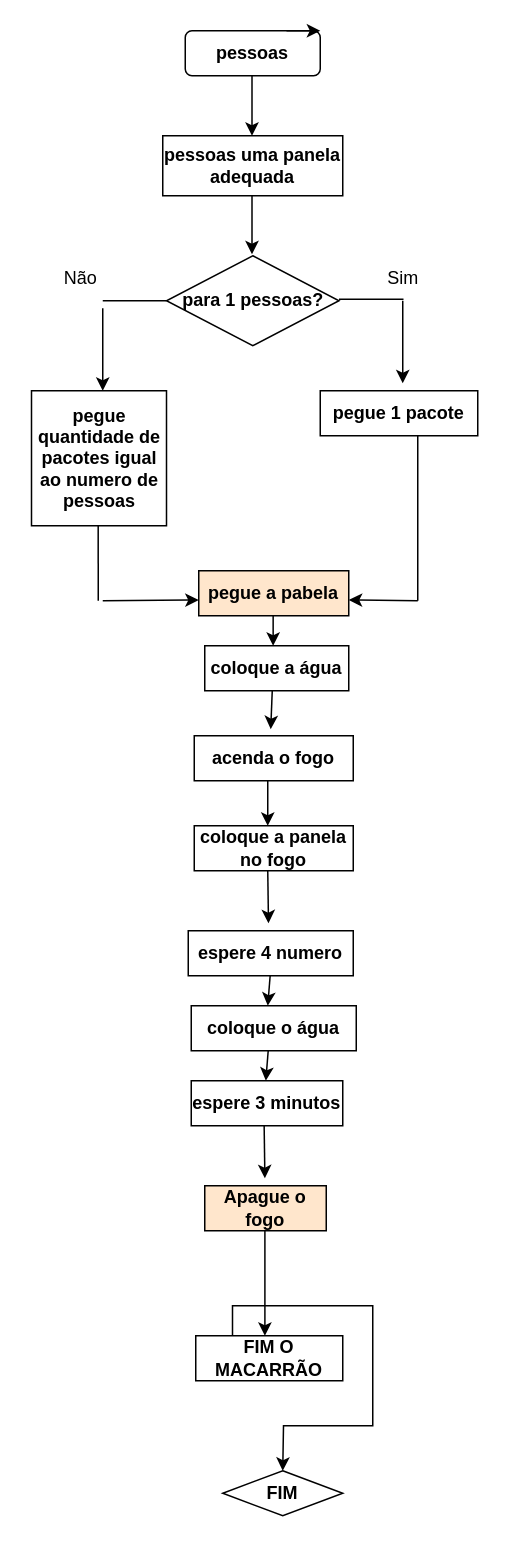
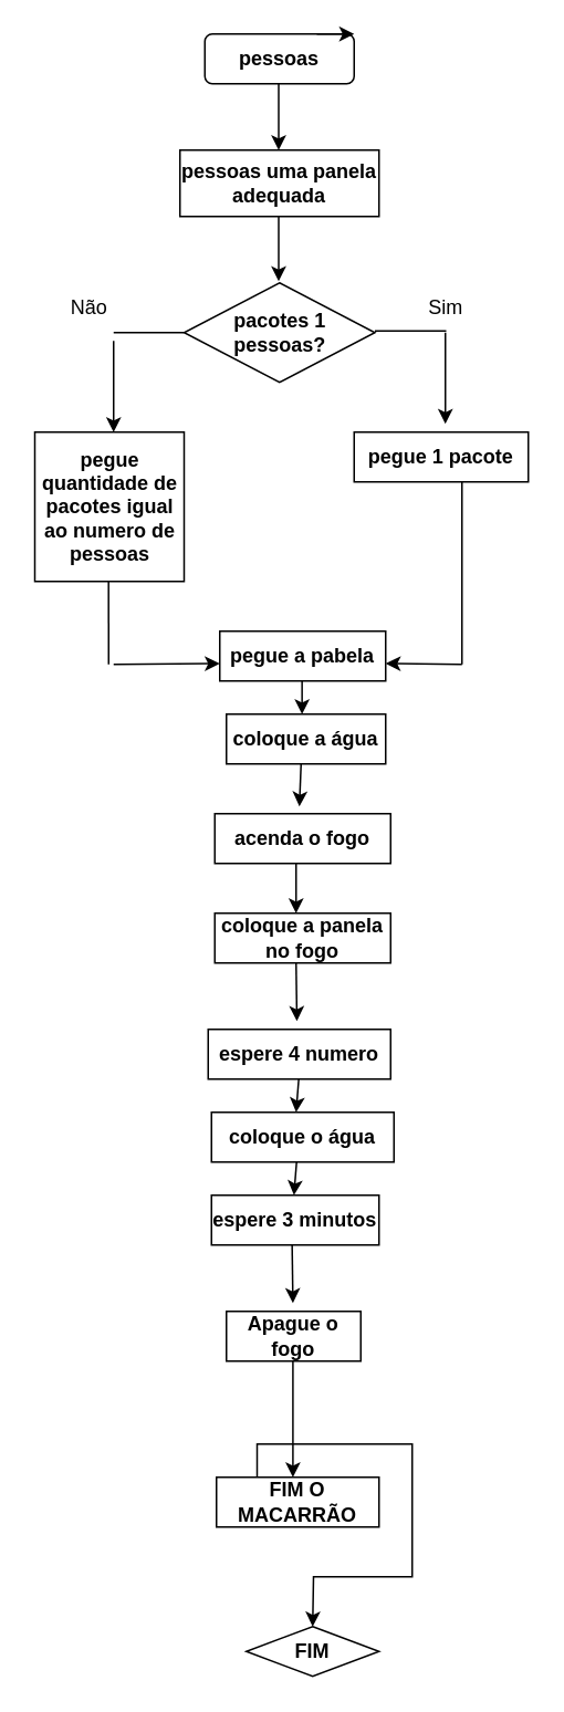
- <mxCell id="5" value="&lt;b&gt;para 1 pessoas?&lt;/b&gt;" style="rhombus;whiteSpace=wrap;html=1;" vertex="1" parent="1"><mxGeometry x="110.5" y="170" width="115" height="60" as="geometry" /></mxCell>
+ <mxCell id="5" value="&lt;b&gt;pacotes 1 pessoas?&lt;/b&gt;" style="rhombus;whiteSpace=wrap;html=1;" vertex="1" parent="1"><mxGeometry x="110.5" y="170" width="115" height="60" as="geometry" /></mxCell>
- <mxCell id="17" value="&lt;b&gt;pegue a pabela&lt;/b&gt;" style="whiteSpace=wrap;html=1;fillColor=#ffe6cc;" vertex="1" parent="1"><mxGeometry x="132" y="380" width="100" height="30" as="geometry" /></mxCell>
+ <mxCell id="17" value="&lt;b&gt;pegue a pabela&lt;/b&gt;" style="whiteSpace=wrap;html=1;" vertex="1" parent="1"><mxGeometry x="132" y="380" width="100" height="30" as="geometry" /></mxCell>
- <mxCell id="33" value="&lt;b&gt;Apague o fogo&lt;/b&gt;" style="whiteSpace=wrap;html=1;fillColor=#ffe6cc;" vertex="1" parent="1"><mxGeometry x="136" y="790" width="81" height="30" as="geometry" /></mxCell>
+ <mxCell id="33" value="&lt;b&gt;Apague o fogo&lt;/b&gt;" style="whiteSpace=wrap;html=1;" vertex="1" parent="1"><mxGeometry x="136" y="790" width="81" height="30" as="geometry" /></mxCell>
